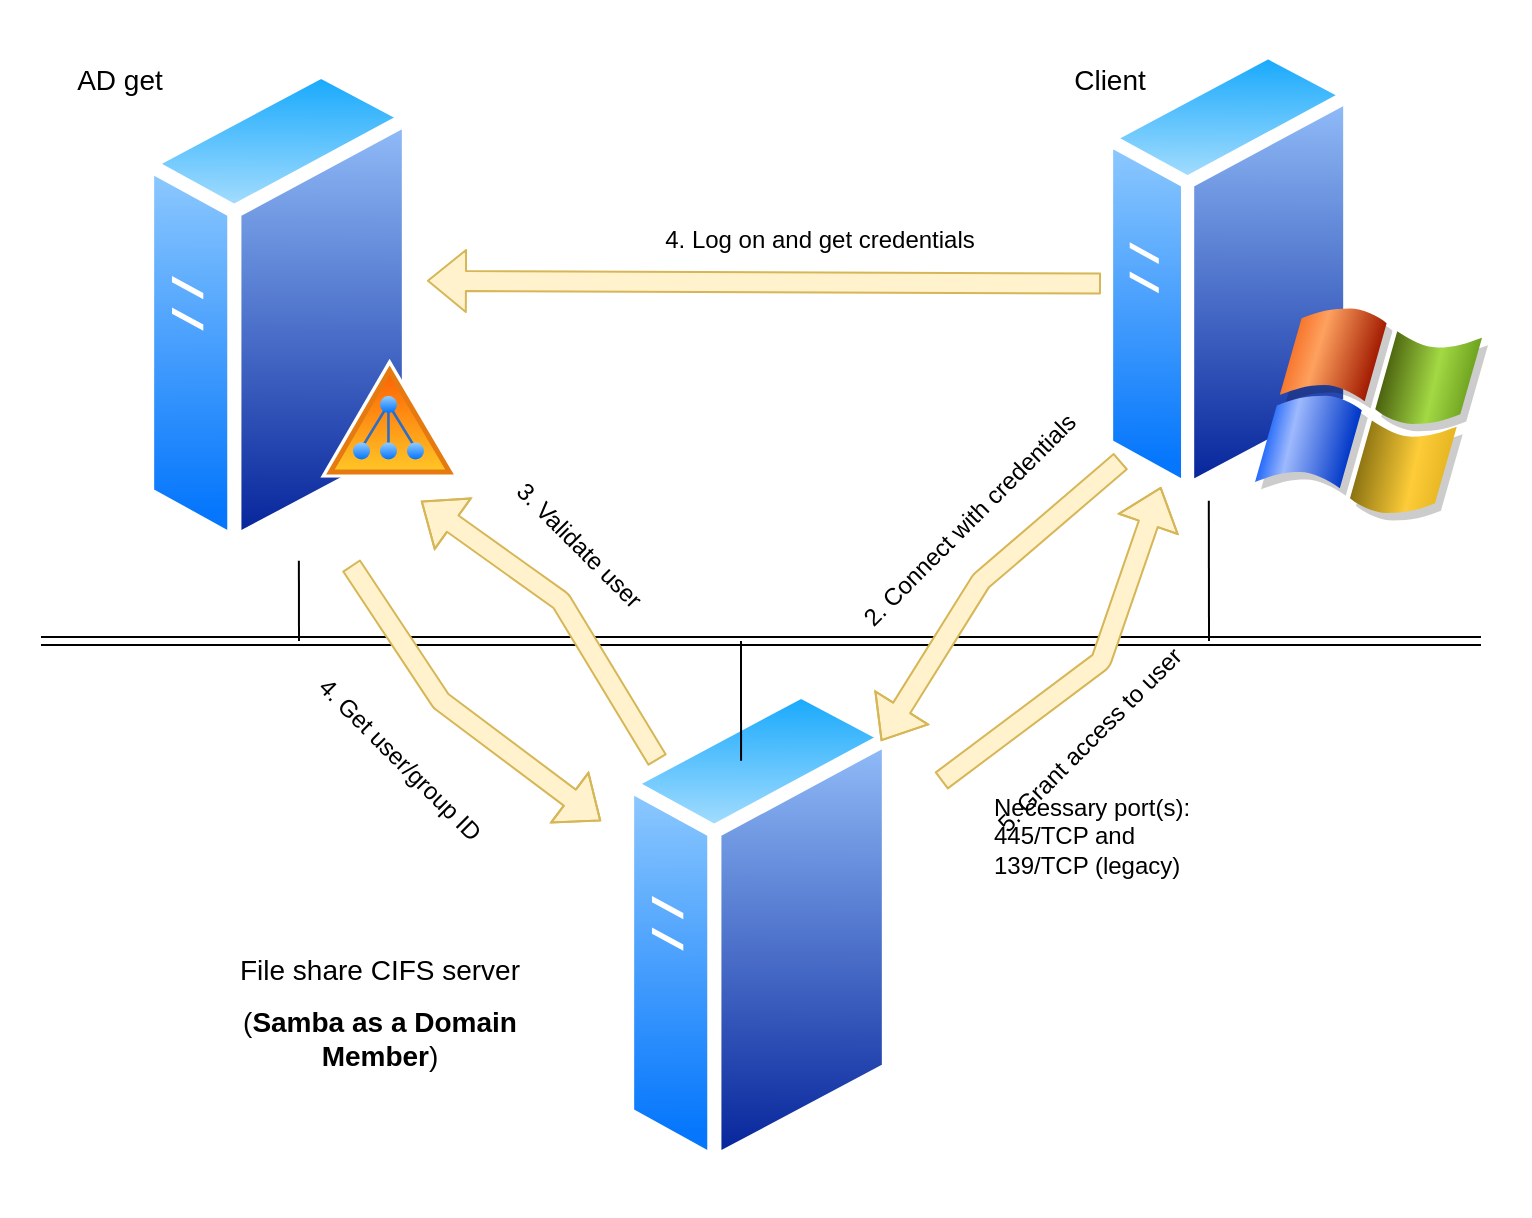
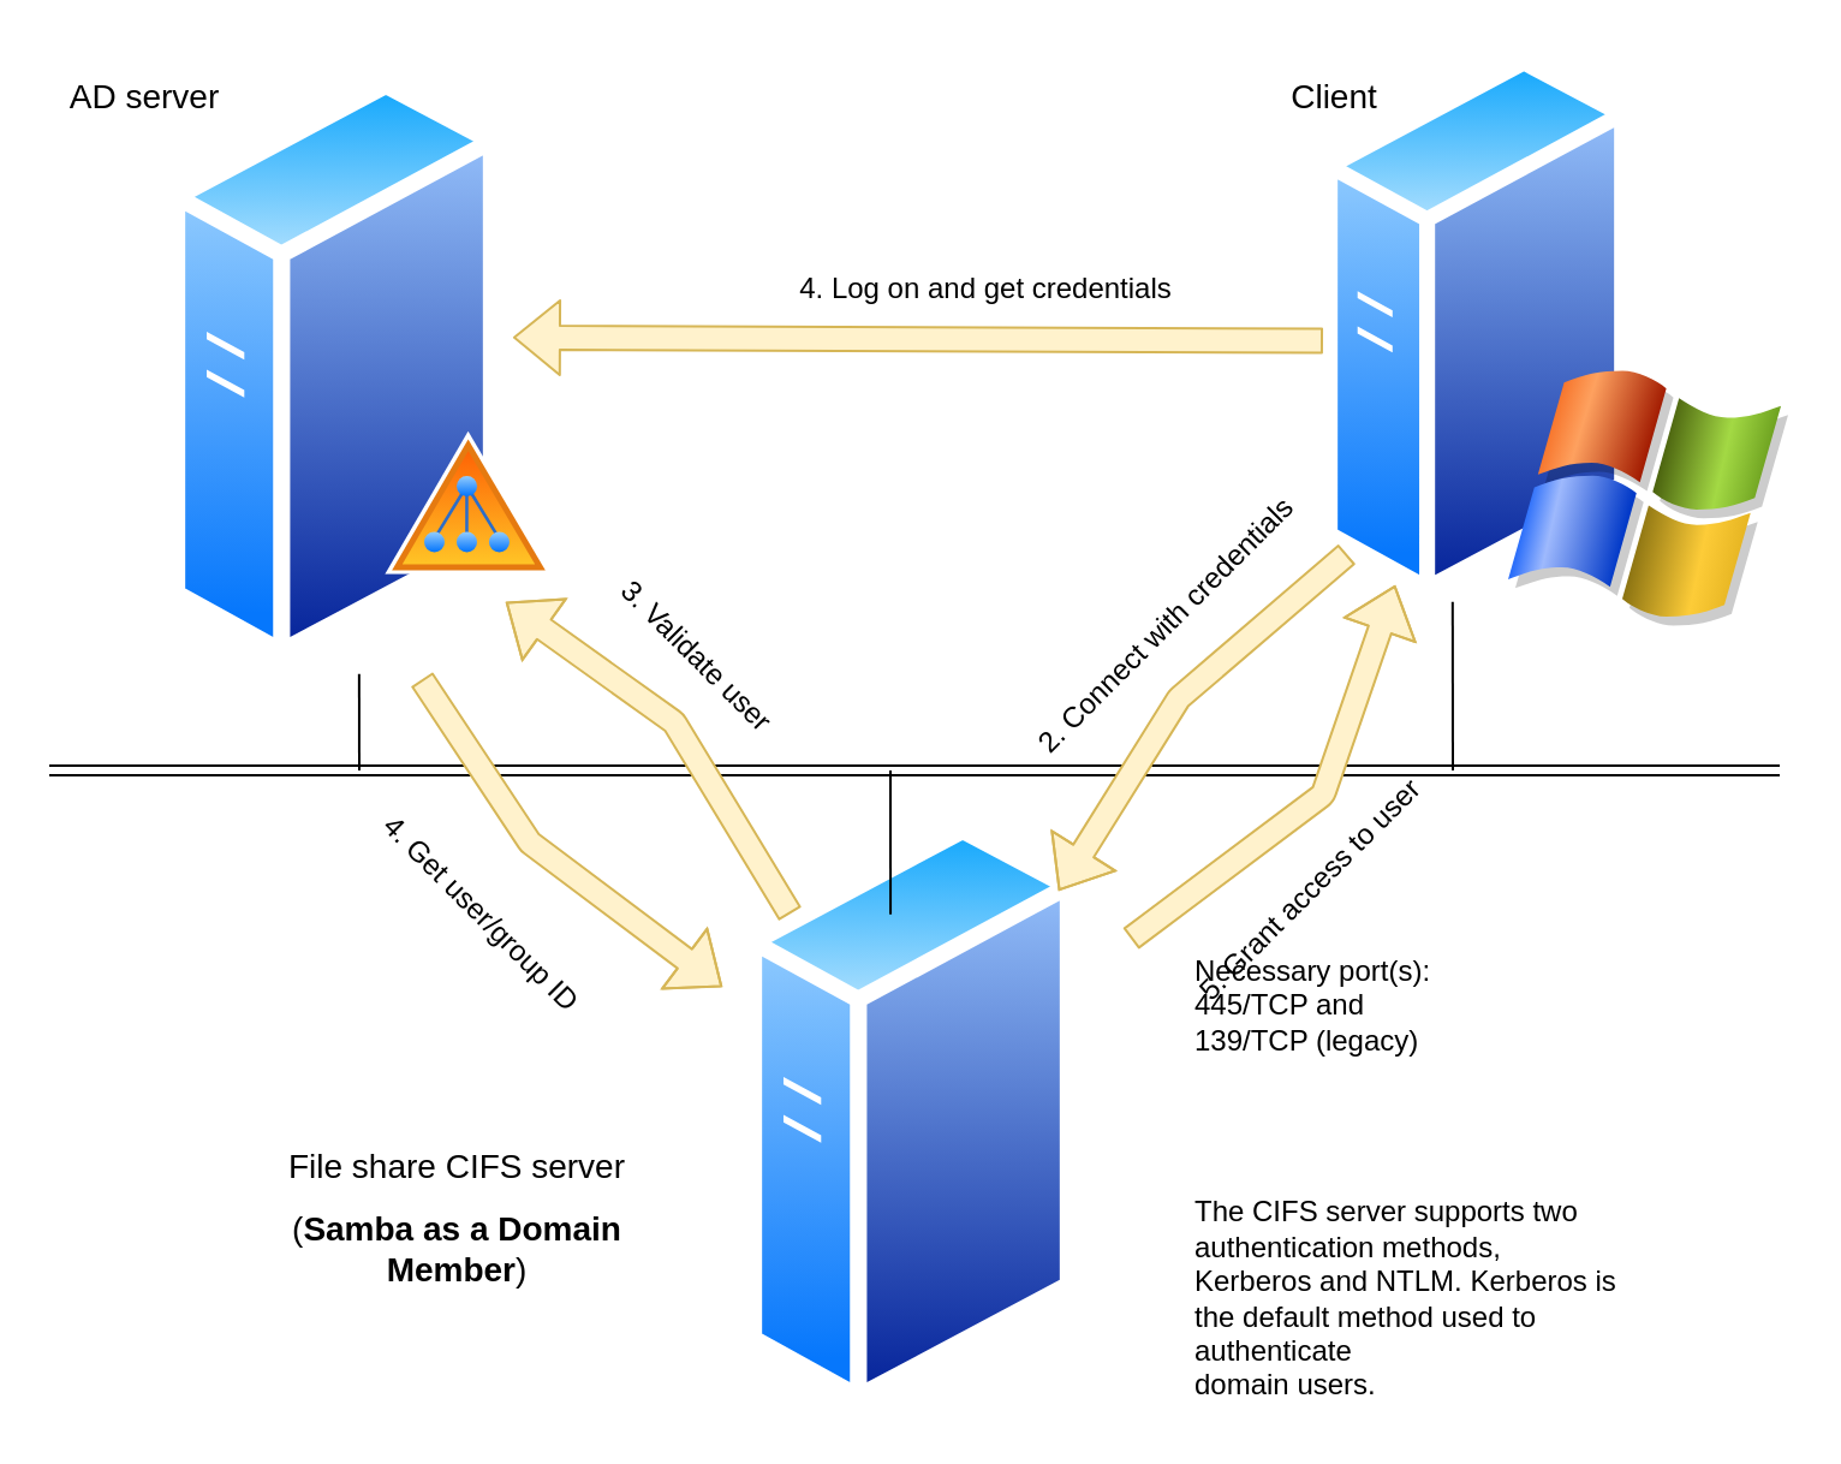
- <mxCell id="11" value="&lt;font style=&quot;font-size: 14px&quot;&gt;AD get&lt;/font&gt;" style="text;html=1;strokeColor=none;fillColor=none;align=center;verticalAlign=middle;whiteSpace=wrap;rounded=0;" vertex="1" parent="1"><mxGeometry x="20" y="30" width="80" height="20" as="geometry" /></mxCell>
+ <mxCell id="11" value="&lt;font style=&quot;font-size: 14px&quot;&gt;AD server&lt;/font&gt;" style="text;html=1;strokeColor=none;fillColor=none;align=center;verticalAlign=middle;whiteSpace=wrap;rounded=0;" vertex="1" parent="1"><mxGeometry x="20" y="30" width="80" height="20" as="geometry" /></mxCell>
+ <mxCell id="28" value="&lt;div align=&quot;left&quot;&gt;The CIFS server supports two authentication methods, Kerberos and NTLM. Kerberos is the default method used to authenticate &lt;br&gt;domain users.&lt;/div&gt;" style="text;html=1;strokeColor=none;fillColor=none;align=left;verticalAlign=middle;whiteSpace=wrap;rounded=0;" vertex="1" parent="1"><mxGeometry x="495" y="506" width="180" height="68" as="geometry" /></mxCell>
